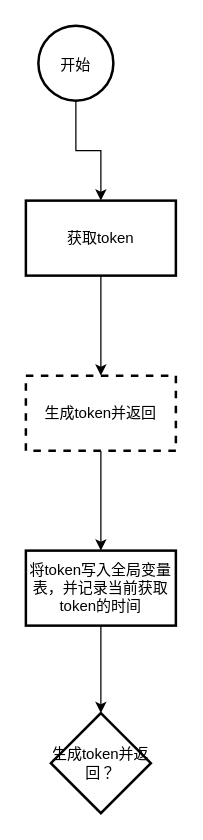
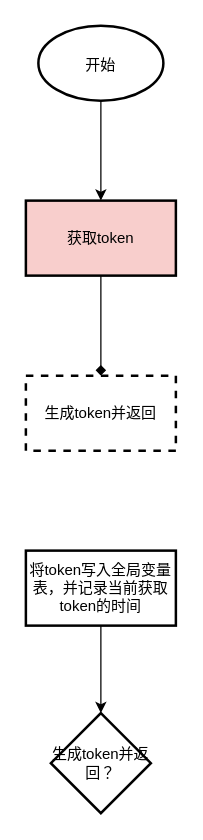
- <mxCell id="3" value="&lt;font style=&quot;font-size: 12px&quot;&gt;开始&lt;/font&gt;" style="strokeWidth=2;html=1;shape=mxgraph.flowchart.start_1;whiteSpace=wrap;fontSize=16;fontColor=#000000;" vertex="1" parent="1"><mxGeometry x="30" y="20" width="60" height="60" as="geometry" /></mxCell>
+ <mxCell id="3" value="&lt;font style=&quot;font-size: 12px&quot;&gt;开始&lt;/font&gt;" style="strokeWidth=2;html=1;shape=mxgraph.flowchart.start_1;whiteSpace=wrap;fontSize=16;fontColor=#000000;" vertex="1" parent="1"><mxGeometry x="30" y="20" width="100" height="60" as="geometry" /></mxCell>
- <mxCell id="5" value="获取token" style="whiteSpace=wrap;html=1;fontSize=12;fontColor=#000000;strokeWidth=2;" vertex="1" parent="1"><mxGeometry x="20" y="160" width="120" height="60" as="geometry" /></mxCell>
+ <mxCell id="5" value="获取token" style="whiteSpace=wrap;html=1;fontSize=12;fontColor=#000000;strokeWidth=2;fillColor=#f8cecc;" vertex="1" parent="1"><mxGeometry x="20" y="160" width="120" height="60" as="geometry" /></mxCell>
- <mxCell id="4" value="" style="edgeStyle=orthogonalEdgeStyle;rounded=0;orthogonalLoop=1;jettySize=auto;html=1;fontSize=12;fontColor=#000000;" edge="1" parent="1" source="5" target="7"><mxGeometry relative="1" as="geometry" /></mxCell>
+ <mxCell id="4" value="" style="edgeStyle=orthogonalEdgeStyle;rounded=0;orthogonalLoop=1;jettySize=auto;html=1;fontSize=12;fontColor=#000000;endArrow=diamond;" edge="1" parent="1" source="5" target="7"><mxGeometry relative="1" as="geometry" /></mxCell>
- <mxCell id="6" value="" style="edgeStyle=orthogonalEdgeStyle;rounded=0;orthogonalLoop=1;jettySize=auto;html=1;fontSize=12;fontColor=#000000;" edge="1" parent="1" source="7" target="9"><mxGeometry relative="1" as="geometry" /></mxCell>
